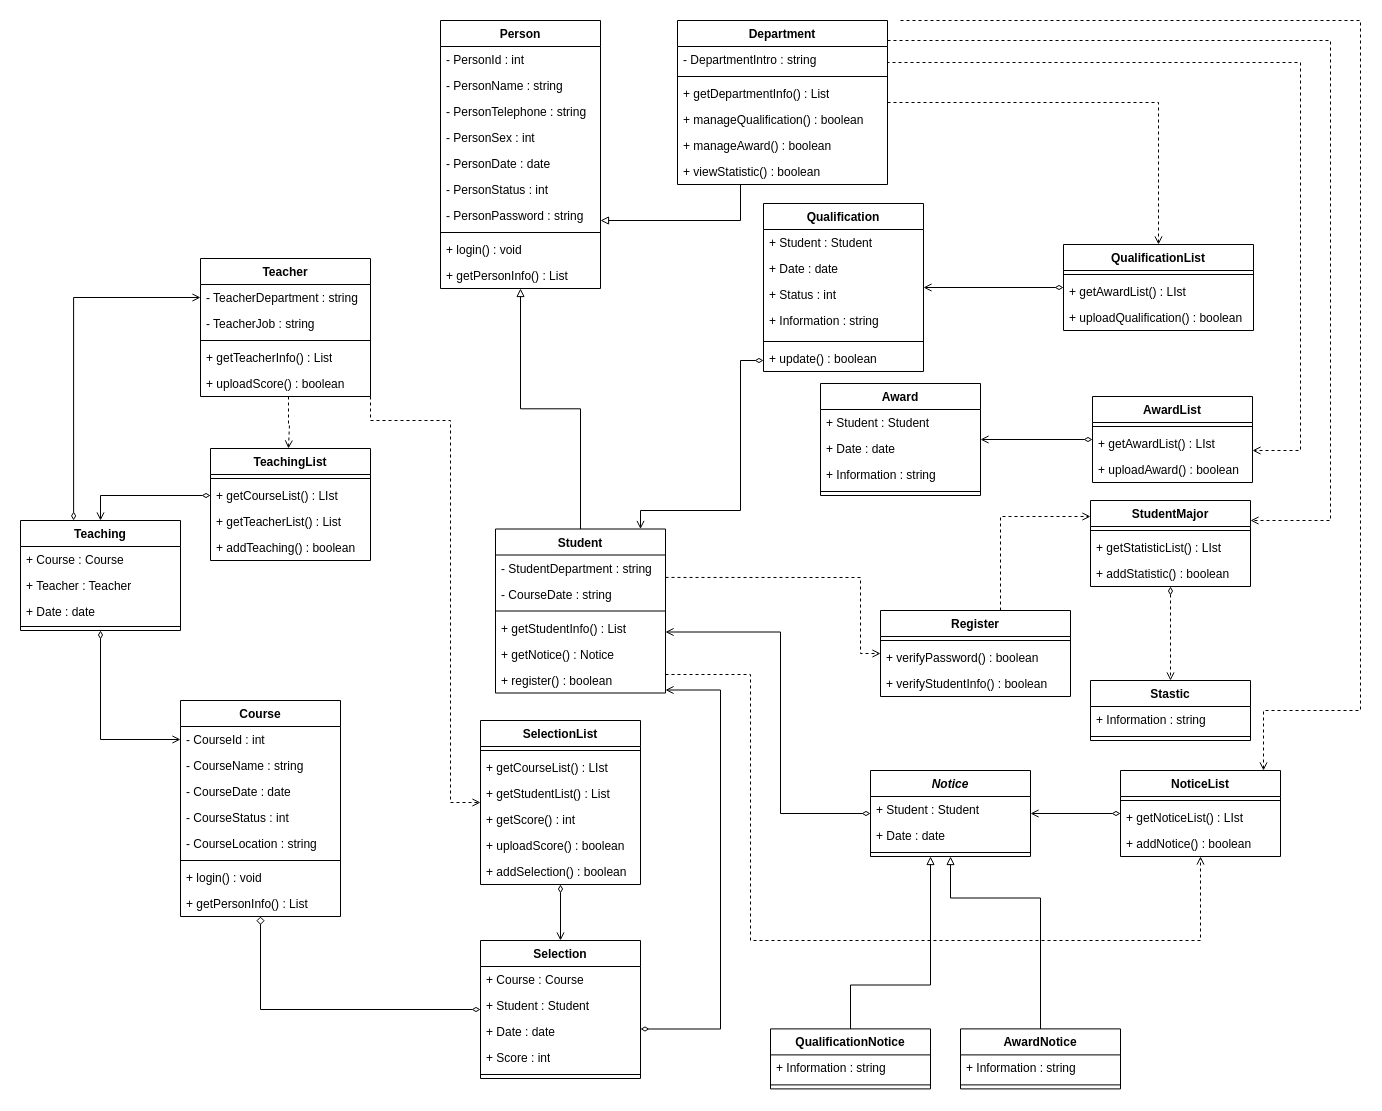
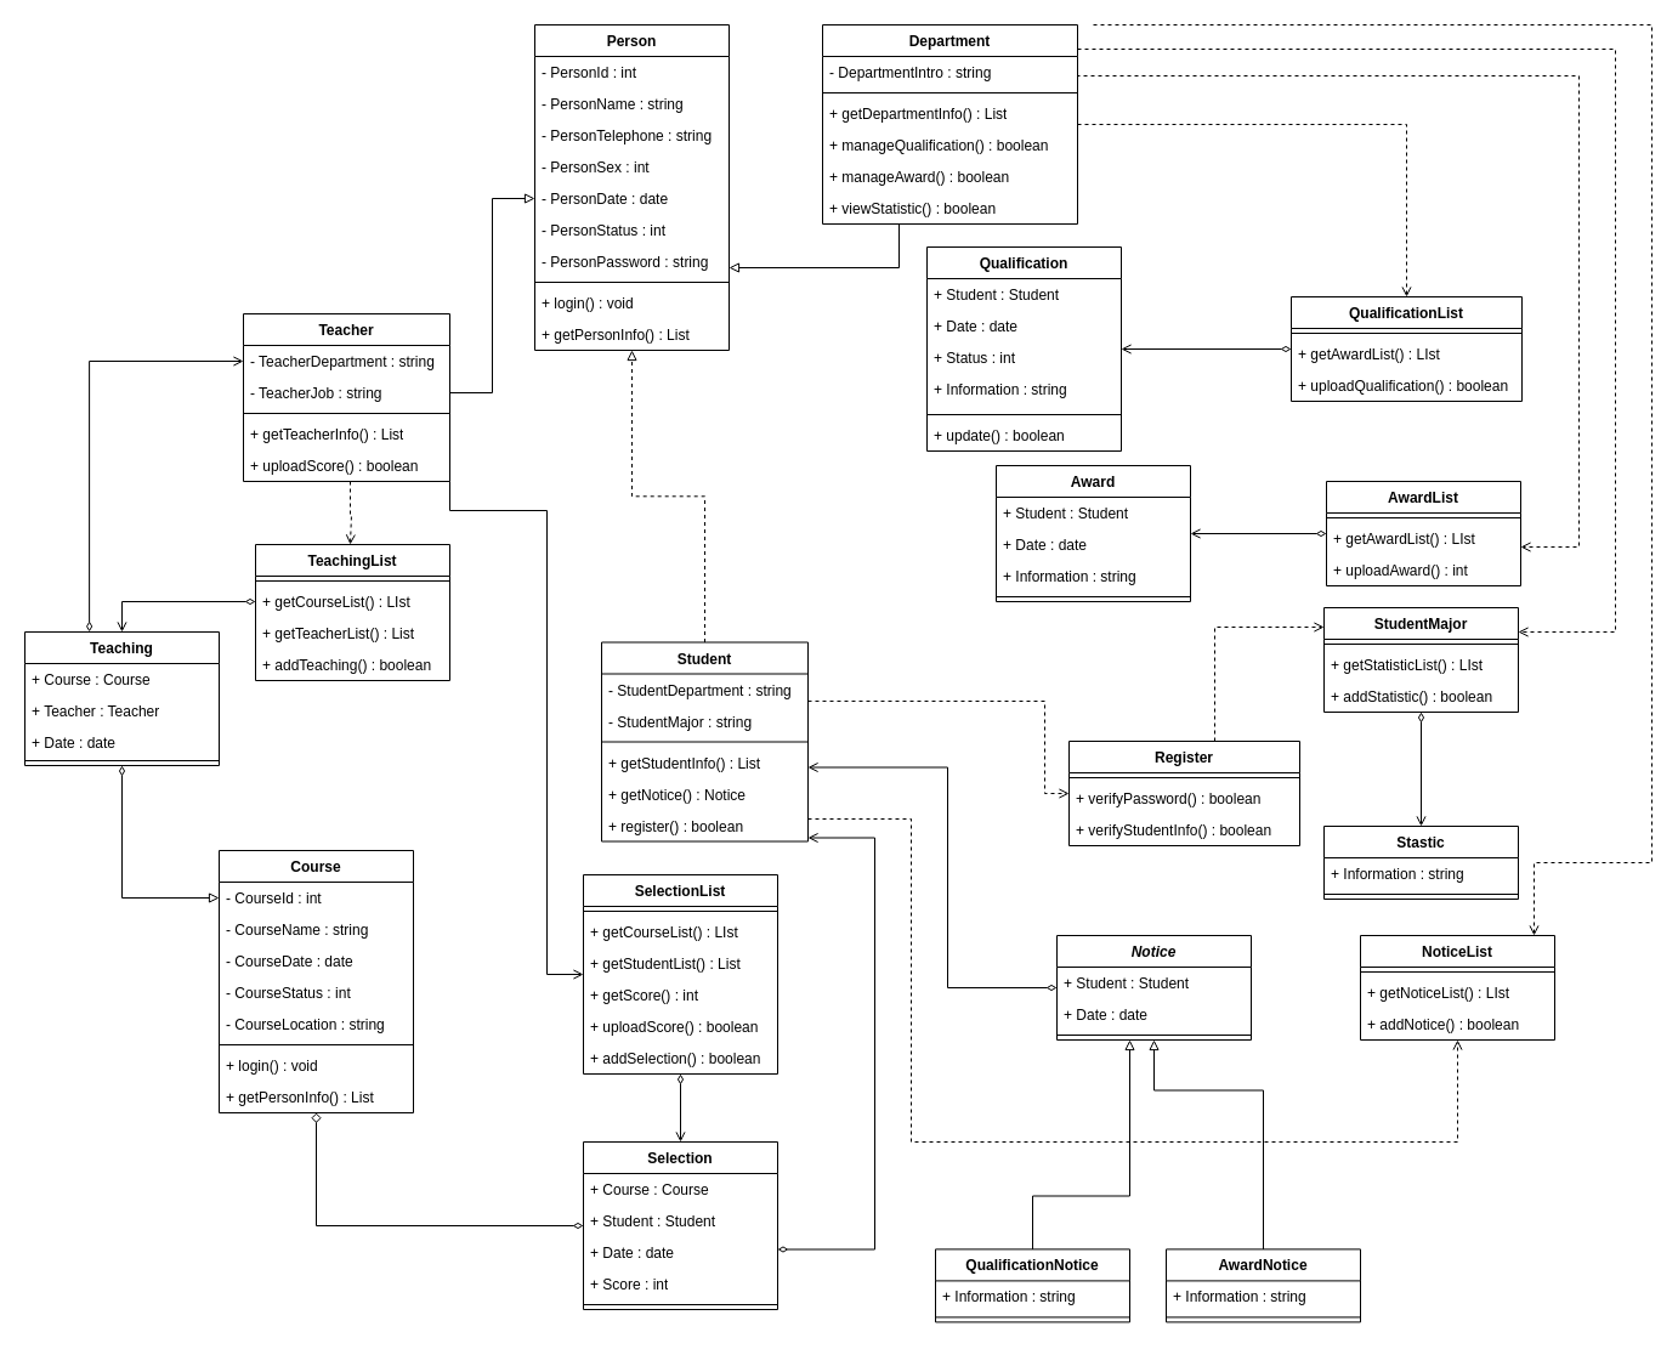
+ <mxCell id="72" style="edgeStyle=orthogonalEdgeStyle;rounded=0;orthogonalLoop=1;jettySize=auto;html=1;entryX=0;entryY=0.5;entryDx=0;entryDy=0;endArrow=block;endFill=0;" edge="1" parent="1" source="15" target="7"><mxGeometry relative="1" as="geometry" /></mxCell>
- <mxCell id="33" style="edgeStyle=orthogonalEdgeStyle;rounded=0;orthogonalLoop=1;jettySize=auto;html=1;endArrow=block;endFill=0;" edge="1" parent="1" source="34" target="2"><mxGeometry relative="1" as="geometry" /></mxCell>
+ <mxCell id="33" style="edgeStyle=orthogonalEdgeStyle;rounded=0;orthogonalLoop=1;jettySize=auto;html=1;endArrow=block;endFill=0;dashed=1;" edge="1" parent="1" source="34" target="2"><mxGeometry relative="1" as="geometry" /></mxCell>
- <mxCell id="108" value="+ uploadAward() : boolean" style="text;strokeColor=none;fillColor=none;align=left;verticalAlign=top;spacingLeft=4;spacingRight=4;overflow=hidden;rotatable=0;points=[[0,0.5],[1,0.5]];portConstraint=eastwest;whiteSpace=wrap;html=1;" vertex="1" parent="105"><mxGeometry y="60" width="160" height="26" as="geometry" /></mxCell>
+ <mxCell id="108" value="+ uploadAward() : int" style="text;strokeColor=none;fillColor=none;align=left;verticalAlign=top;spacingLeft=4;spacingRight=4;overflow=hidden;rotatable=0;points=[[0,0.5],[1,0.5]];portConstraint=eastwest;whiteSpace=wrap;html=1;" vertex="1" parent="105"><mxGeometry y="60" width="160" height="26" as="geometry" /></mxCell>
- <mxCell id="127" style="edgeStyle=orthogonalEdgeStyle;rounded=0;orthogonalLoop=1;jettySize=auto;html=1;startArrow=diamondThin;startFill=0;endArrow=open;endFill=0;" edge="1" parent="1" source="119" target="34"><mxGeometry relative="1" as="geometry"><mxPoint x="865" y="320" as="sourcePoint" /><mxPoint x="630" y="365" as="targetPoint" /><Array as="points"><mxPoint x="740" y="360" /><mxPoint x="740" y="510" /><mxPoint x="640" y="510" /></Array></mxGeometry></mxCell>
- <mxCell id="129" style="edgeStyle=orthogonalEdgeStyle;rounded=0;orthogonalLoop=1;jettySize=auto;html=1;dashed=1;endArrow=open;endFill=0;" edge="1" parent="1" source="13" target="42"><mxGeometry relative="1" as="geometry"><mxPoint x="400" y="413" as="sourcePoint" /><mxPoint x="405" y="465" as="targetPoint" /><Array as="points"><mxPoint x="370" y="420" /><mxPoint x="450" y="420" /><mxPoint x="450" y="802" /></Array></mxGeometry></mxCell>
+ <mxCell id="129" style="edgeStyle=orthogonalEdgeStyle;rounded=0;orthogonalLoop=1;jettySize=auto;html=1;dashed=0;endArrow=open;endFill=0;" edge="1" parent="1" source="13" target="42"><mxGeometry relative="1" as="geometry"><mxPoint x="400" y="413" as="sourcePoint" /><mxPoint x="405" y="465" as="targetPoint" /><Array as="points"><mxPoint x="370" y="420" /><mxPoint x="450" y="420" /><mxPoint x="450" y="802" /></Array></mxGeometry></mxCell>
- <mxCell id="36" value="- CourseDate : string" style="text;strokeColor=none;fillColor=none;align=left;verticalAlign=top;spacingLeft=4;spacingRight=4;overflow=hidden;rotatable=0;points=[[0,0.5],[1,0.5]];portConstraint=eastwest;whiteSpace=wrap;html=1;" vertex="1" parent="34"><mxGeometry y="52" width="170" height="26" as="geometry" /></mxCell>
+ <mxCell id="36" value="- StudentMajor : string" style="text;strokeColor=none;fillColor=none;align=left;verticalAlign=top;spacingLeft=4;spacingRight=4;overflow=hidden;rotatable=0;points=[[0,0.5],[1,0.5]];portConstraint=eastwest;whiteSpace=wrap;html=1;" vertex="1" parent="34"><mxGeometry y="52" width="170" height="26" as="geometry" /></mxCell>
- <mxCell id="103" style="edgeStyle=orthogonalEdgeStyle;rounded=0;orthogonalLoop=1;jettySize=auto;html=1;startArrow=diamondThin;startFill=0;endArrow=open;endFill=0;dashed=1;" edge="1" parent="1" source="96" target="100"><mxGeometry relative="1" as="geometry"><mxPoint x="1285" y="609.63" as="sourcePoint" /><mxPoint x="1200" y="609.63" as="targetPoint" /><Array as="points" /></mxGeometry></mxCell>
+ <mxCell id="103" style="edgeStyle=orthogonalEdgeStyle;rounded=0;orthogonalLoop=1;jettySize=auto;html=1;startArrow=diamondThin;startFill=0;endArrow=open;endFill=0;" edge="1" parent="1" source="96" target="100"><mxGeometry relative="1" as="geometry"><mxPoint x="1285" y="609.63" as="sourcePoint" /><mxPoint x="1200" y="609.63" as="targetPoint" /><Array as="points" /></mxGeometry></mxCell>
- <mxCell id="74" style="edgeStyle=orthogonalEdgeStyle;rounded=0;orthogonalLoop=1;jettySize=auto;html=1;exitX=0.5;exitY=1;exitDx=0;exitDy=0;entryX=0;entryY=0.5;entryDx=0;entryDy=0;startArrow=diamondThin;startFill=0;endArrow=open;endFill=0;" edge="1" parent="1" source="49" target="20"><mxGeometry relative="1" as="geometry"><mxPoint x="170" y="711" as="sourcePoint" /><mxPoint x="30" y="736" as="targetPoint" /></mxGeometry></mxCell>
+ <mxCell id="74" style="edgeStyle=orthogonalEdgeStyle;rounded=0;orthogonalLoop=1;jettySize=auto;html=1;exitX=0.5;exitY=1;exitDx=0;exitDy=0;entryX=0;entryY=0.5;entryDx=0;entryDy=0;startArrow=diamondThin;startFill=0;endArrow=block;endFill=0;" edge="1" parent="1" source="49" target="20"><mxGeometry relative="1" as="geometry"><mxPoint x="170" y="711" as="sourcePoint" /><mxPoint x="30" y="736" as="targetPoint" /></mxGeometry></mxCell>
- <mxCell id="86" style="edgeStyle=orthogonalEdgeStyle;rounded=0;orthogonalLoop=1;jettySize=auto;html=1;startArrow=open;startFill=0;endArrow=diamondThin;endFill=0;" edge="1" parent="1" source="82" target="78"><mxGeometry relative="1" as="geometry"><mxPoint x="800" y="821" as="sourcePoint" /><mxPoint x="800" y="877" as="targetPoint" /><Array as="points" /></mxGeometry></mxCell>
